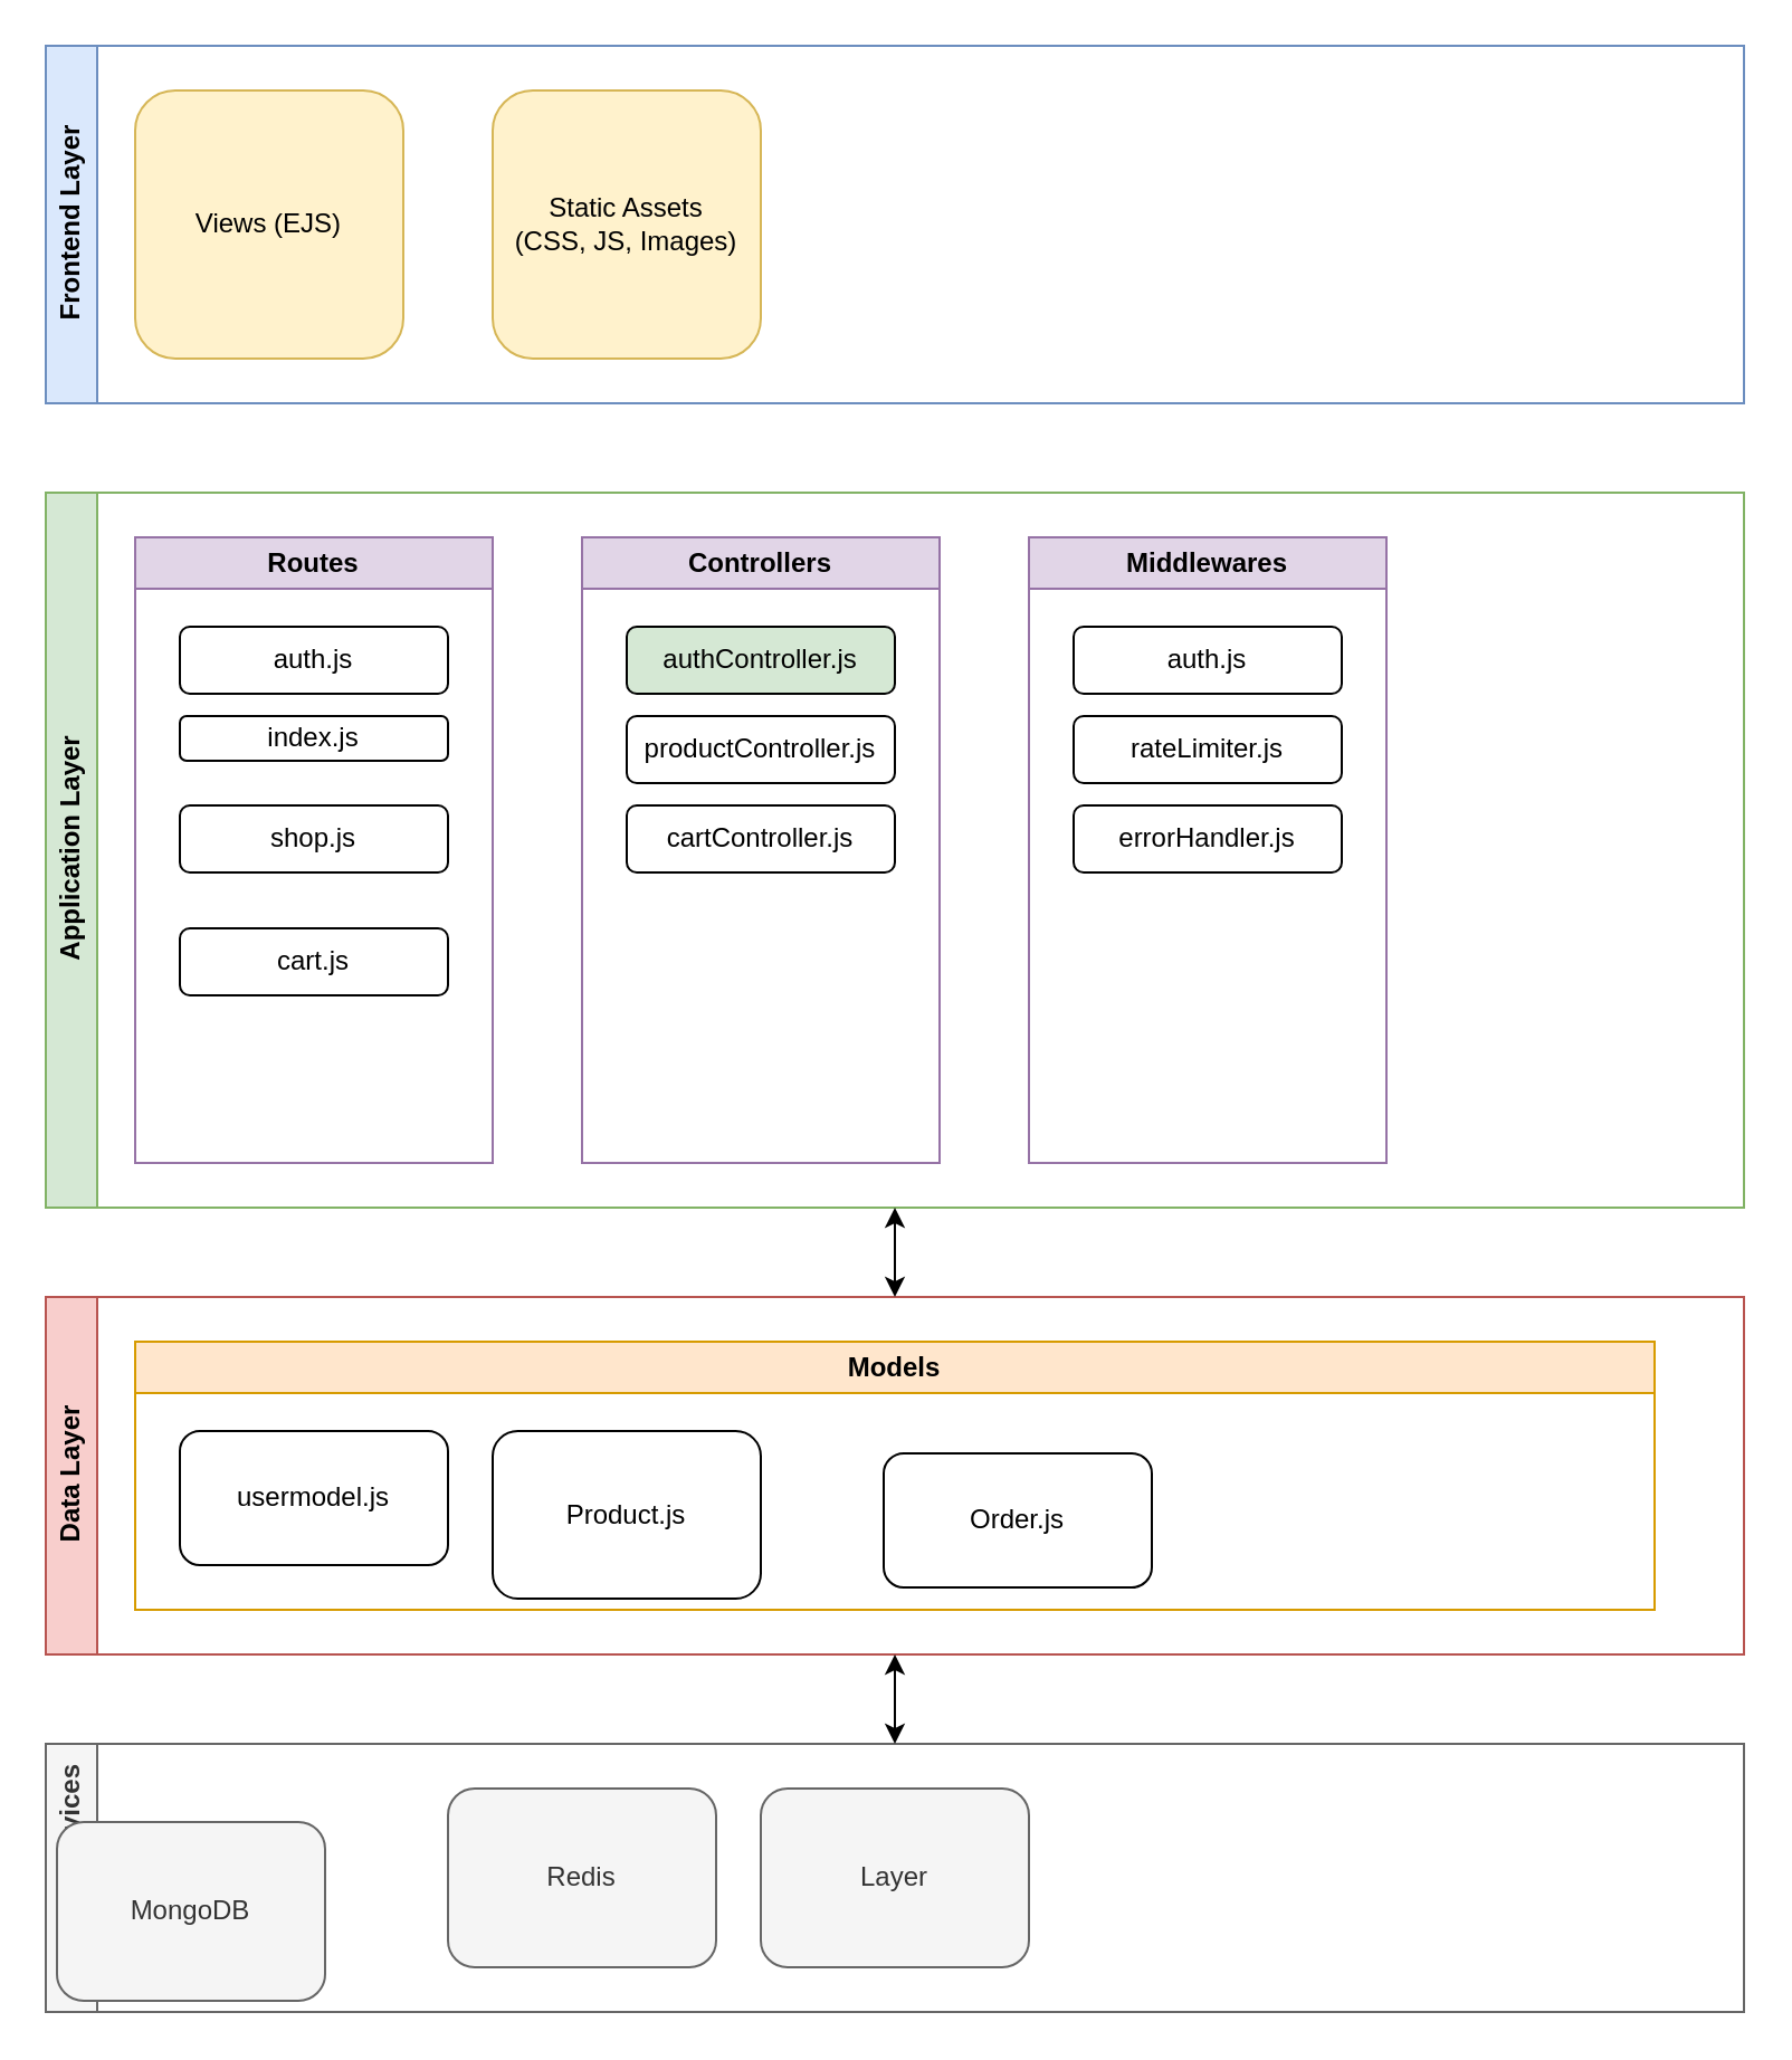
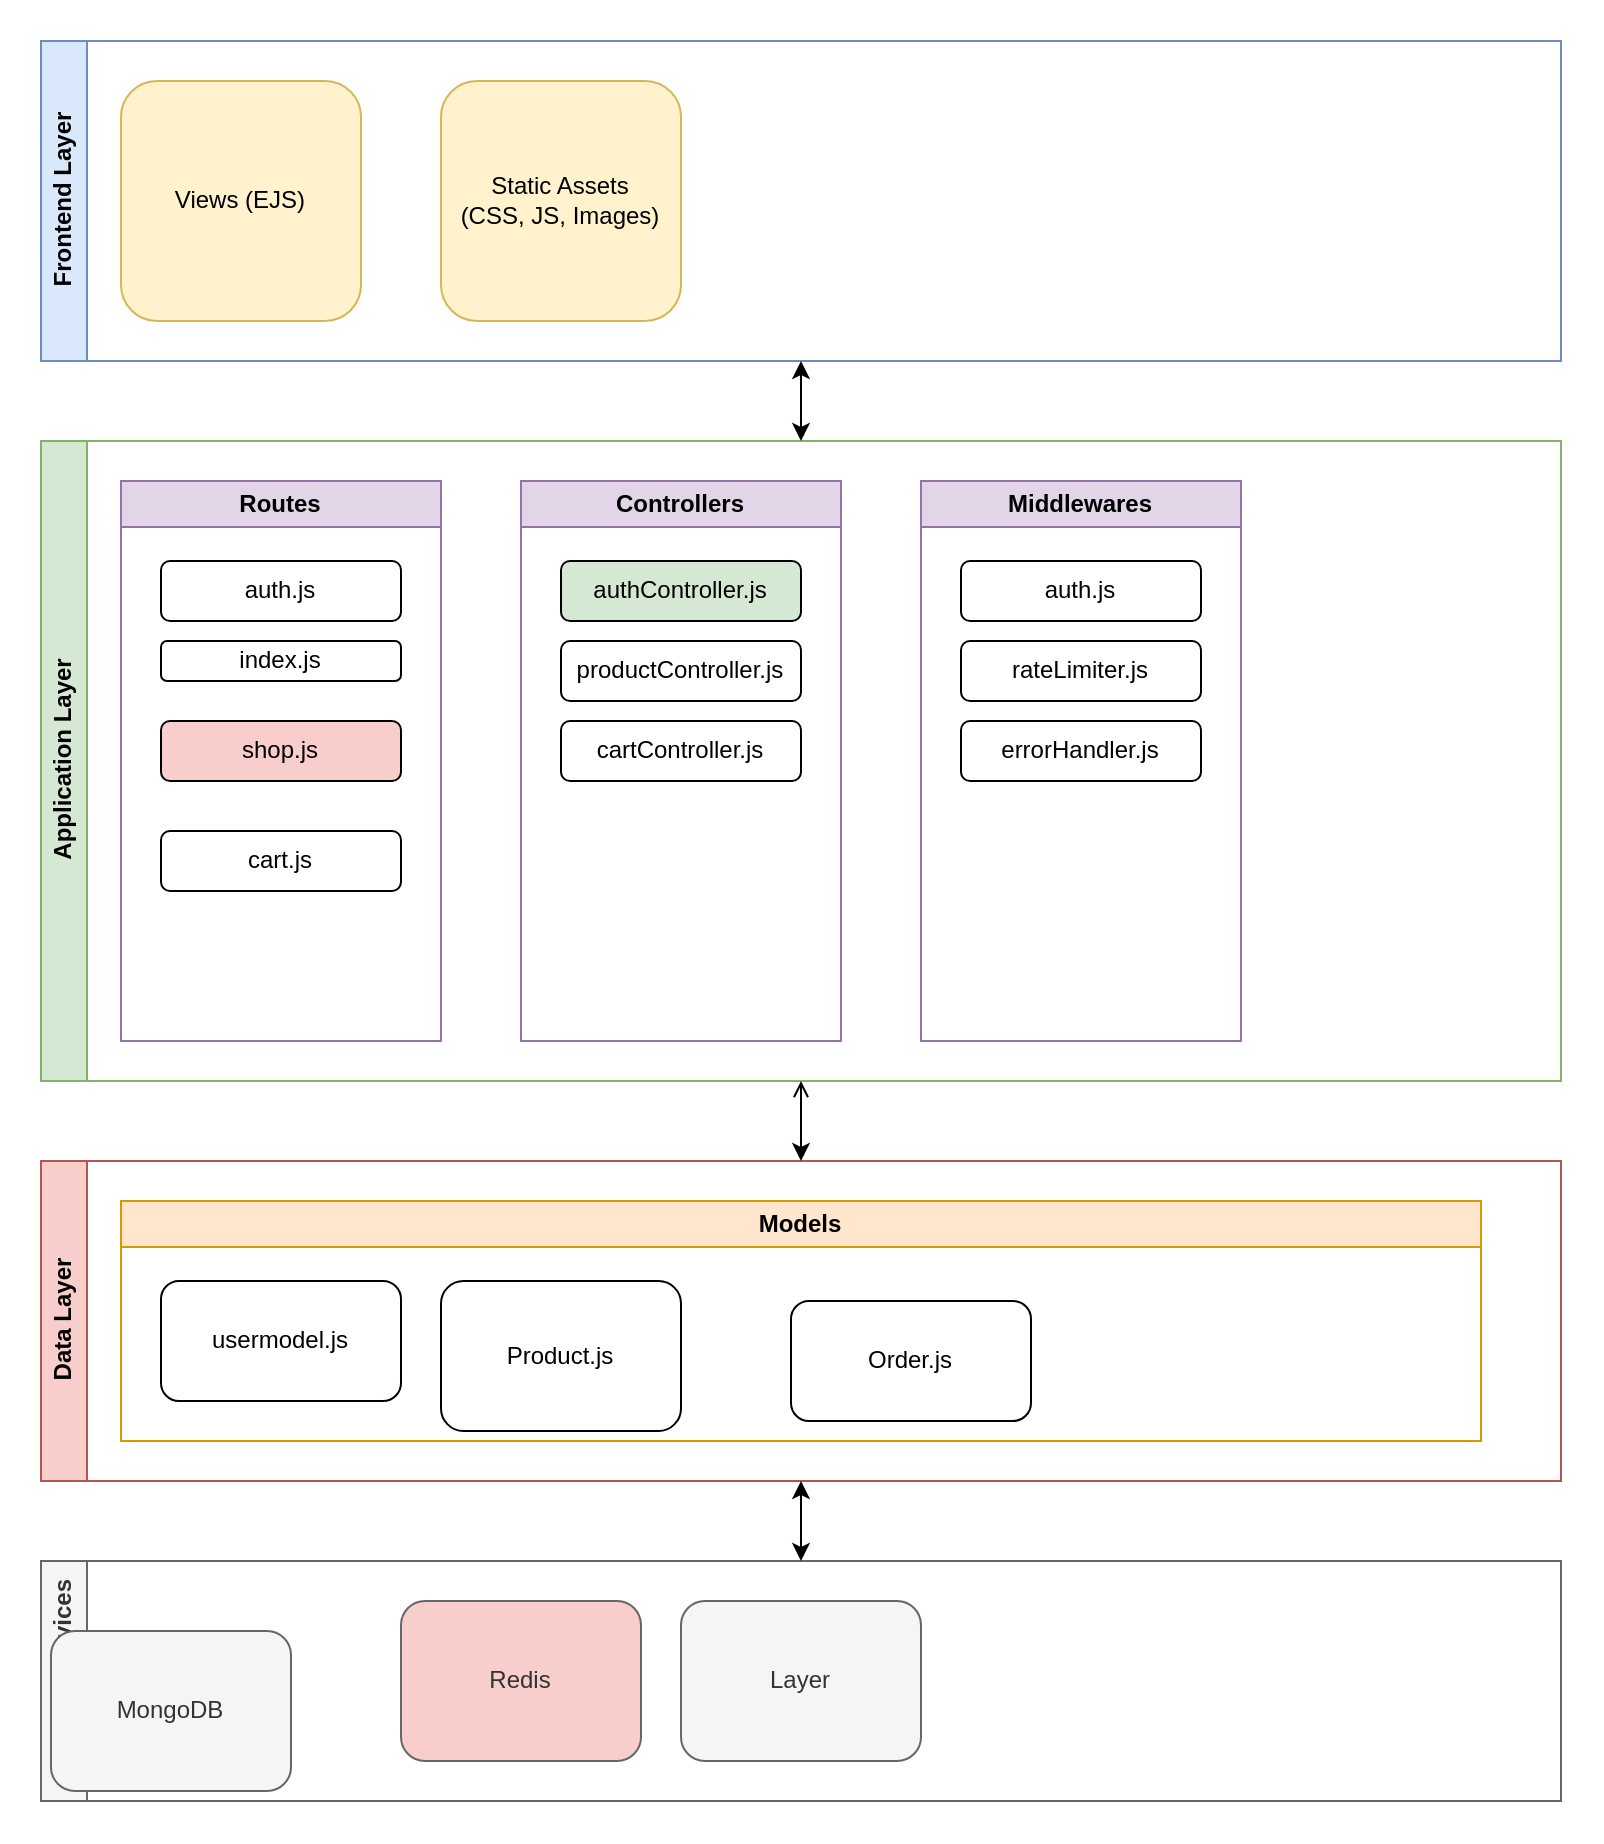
+ <mxCell id="28" value="" style="endArrow=classic;startArrow=classic;html=1;rounded=0;exitX=0.5;exitY=0;exitDx=0;exitDy=0;entryX=0.5;entryY=1;entryDx=0;entryDy=0;" edge="1" parent="1" source="5" target="2"><mxGeometry width="50" height="50" relative="1" as="geometry"><mxPoint x="380" y="410" as="sourcePoint" /><mxPoint x="430" y="360" as="targetPoint" /></mxGeometry></mxCell>
- <mxCell id="9" value="shop.js" style="rounded=1;whiteSpace=wrap;html=1;" vertex="1" parent="6"><mxGeometry x="20" y="120" width="120" height="30" as="geometry" /></mxCell>
+ <mxCell id="9" value="shop.js" style="rounded=1;whiteSpace=wrap;html=1;fillColor=#f8cecc;" vertex="1" parent="6"><mxGeometry x="20" y="120" width="120" height="30" as="geometry" /></mxCell>
- <mxCell id="29" value="" style="endArrow=classic;startArrow=classic;html=1;rounded=0;exitX=0.5;exitY=0;exitDx=0;exitDy=0;entryX=0.5;entryY=1;entryDx=0;entryDy=0;" edge="1" parent="1" source="19" target="5"><mxGeometry width="50" height="50" relative="1" as="geometry"><mxPoint x="380" y="410" as="sourcePoint" /><mxPoint x="430" y="360" as="targetPoint" /></mxGeometry></mxCell>
+ <mxCell id="29" value="" style="endArrow=open;startArrow=classic;html=1;rounded=0;exitX=0.5;exitY=0;exitDx=0;exitDy=0;entryX=0.5;entryY=1;entryDx=0;entryDy=0;" edge="1" parent="1" source="19" target="5"><mxGeometry width="50" height="50" relative="1" as="geometry"><mxPoint x="380" y="410" as="sourcePoint" /><mxPoint x="430" y="360" as="targetPoint" /></mxGeometry></mxCell>
- <mxCell id="26" value="Redis" style="rounded=1;whiteSpace=wrap;html=1;fillColor=#f5f5f5;strokeColor=#666666;fontColor=#333333;" vertex="1" parent="24"><mxGeometry x="180" y="20" width="120" height="80" as="geometry" /></mxCell>
+ <mxCell id="26" value="Redis" style="rounded=1;whiteSpace=wrap;html=1;fillColor=#f8cecc;strokeColor=#666666;fontColor=#333333;" vertex="1" parent="24"><mxGeometry x="180" y="20" width="120" height="80" as="geometry" /></mxCell>
